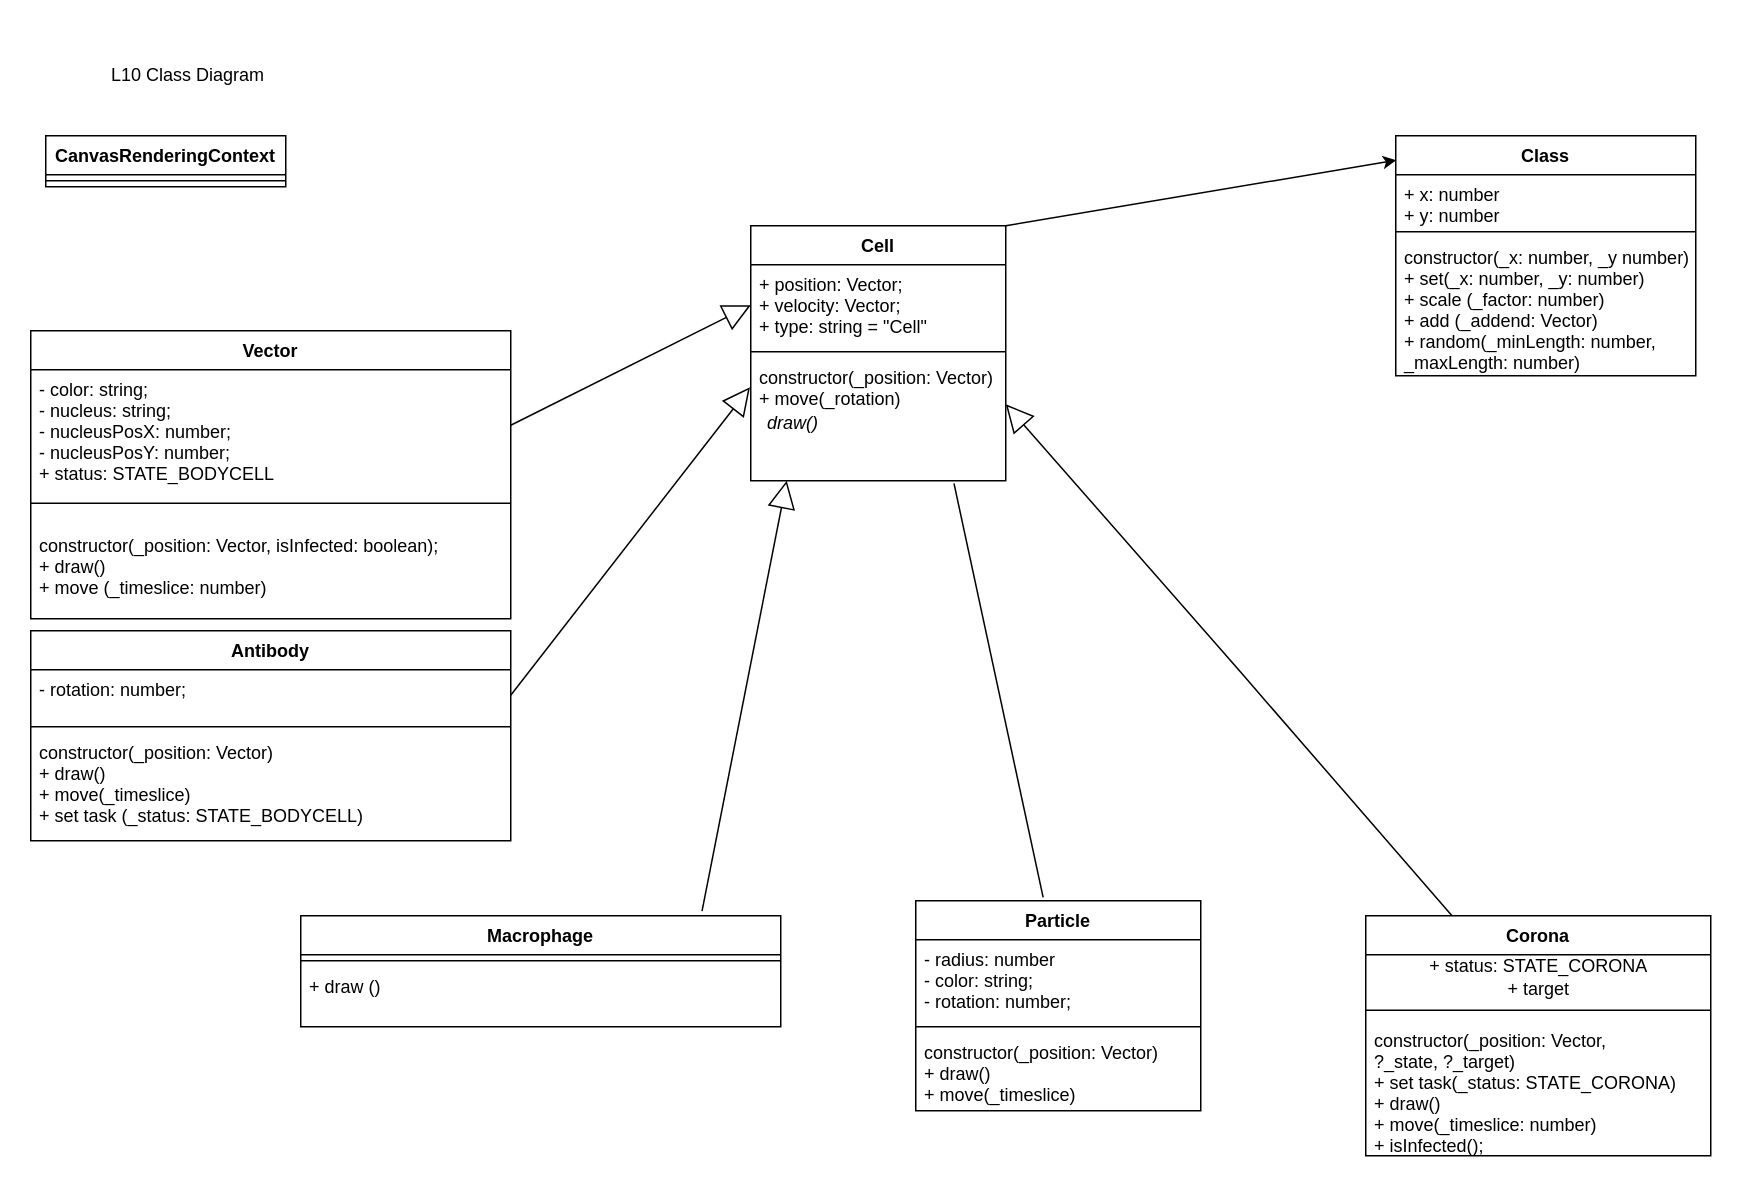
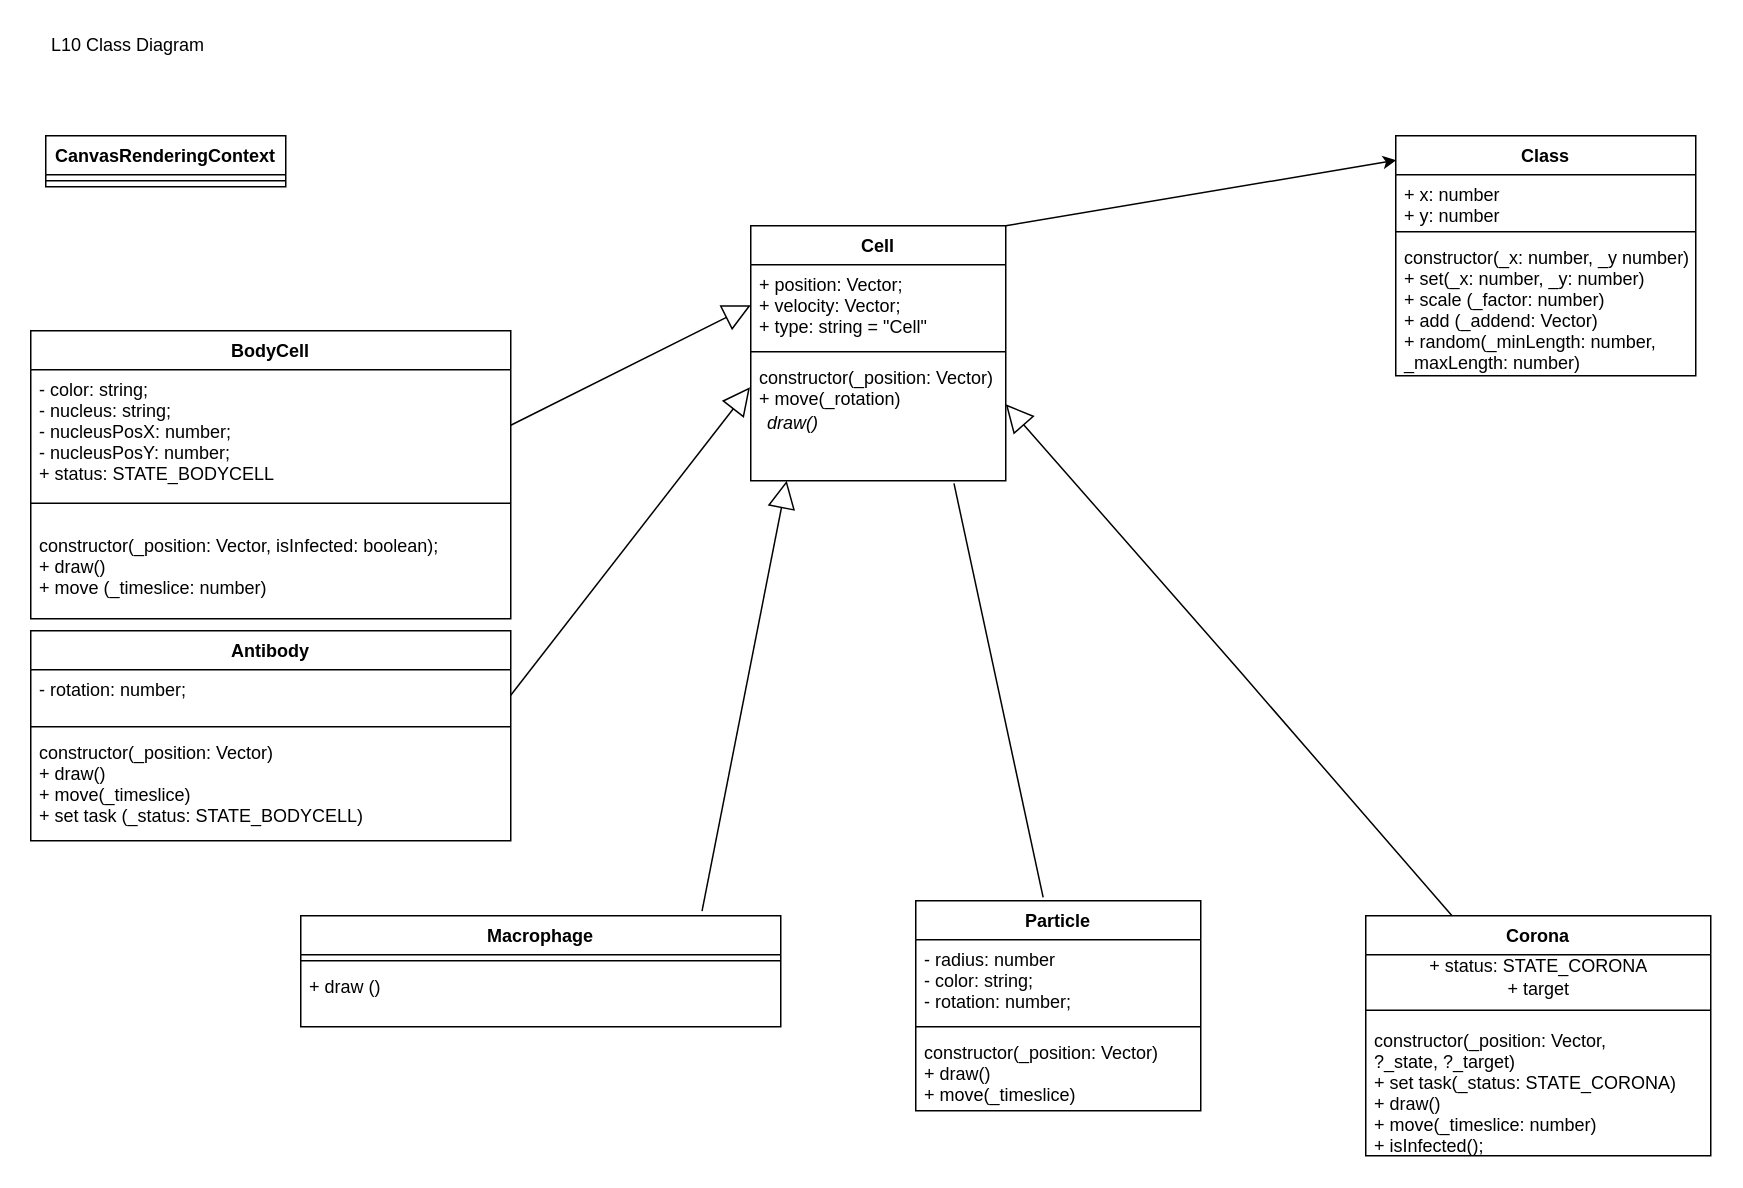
- <mxCell id="2" value="L10 Class Diagram" style="text;html=1;strokeColor=none;fillColor=none;align=center;verticalAlign=middle;whiteSpace=wrap;rounded=0;" parent="1" vertex="1"><mxGeometry x="70" y="40" width="110" height="20" as="geometry" /></mxCell>
+ <mxCell id="2" value="L10 Class Diagram" style="text;html=1;strokeColor=none;fillColor=none;align=center;verticalAlign=middle;whiteSpace=wrap;rounded=0;" parent="1" vertex="1"><mxGeometry x="30" y="20" width="110" height="20" as="geometry" /></mxCell>
- <mxCell id="24" value="Vector" style="swimlane;fontStyle=1;align=center;verticalAlign=top;childLayout=stackLayout;horizontal=1;startSize=26;horizontalStack=0;resizeParent=1;resizeParentMax=0;resizeLast=0;collapsible=1;marginBottom=0;" parent="1" vertex="1"><mxGeometry x="20" y="220" width="320" height="192" as="geometry" /></mxCell>
+ <mxCell id="24" value="BodyCell" style="swimlane;fontStyle=1;align=center;verticalAlign=top;childLayout=stackLayout;horizontal=1;startSize=26;horizontalStack=0;resizeParent=1;resizeParentMax=0;resizeLast=0;collapsible=1;marginBottom=0;" parent="1" vertex="1"><mxGeometry x="20" y="220" width="320" height="192" as="geometry" /></mxCell>
